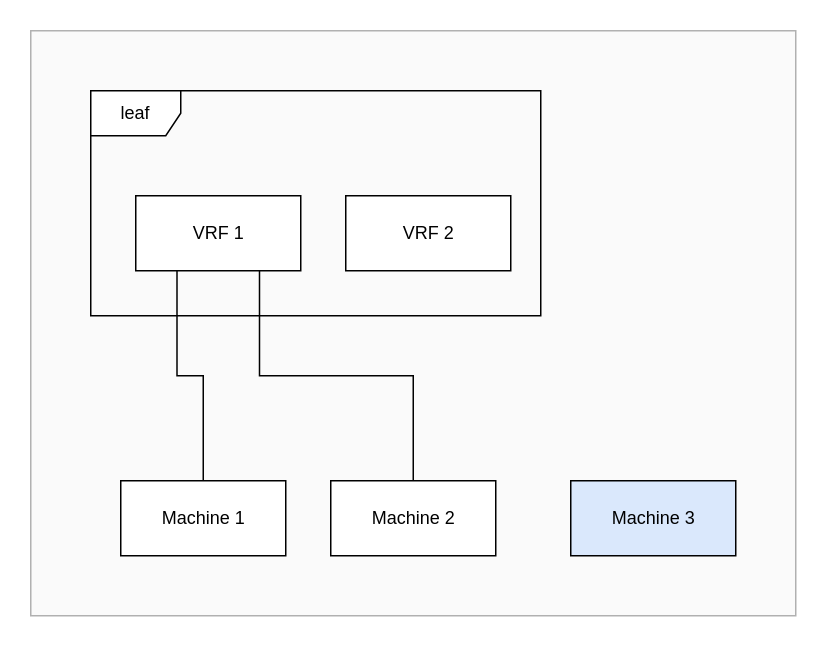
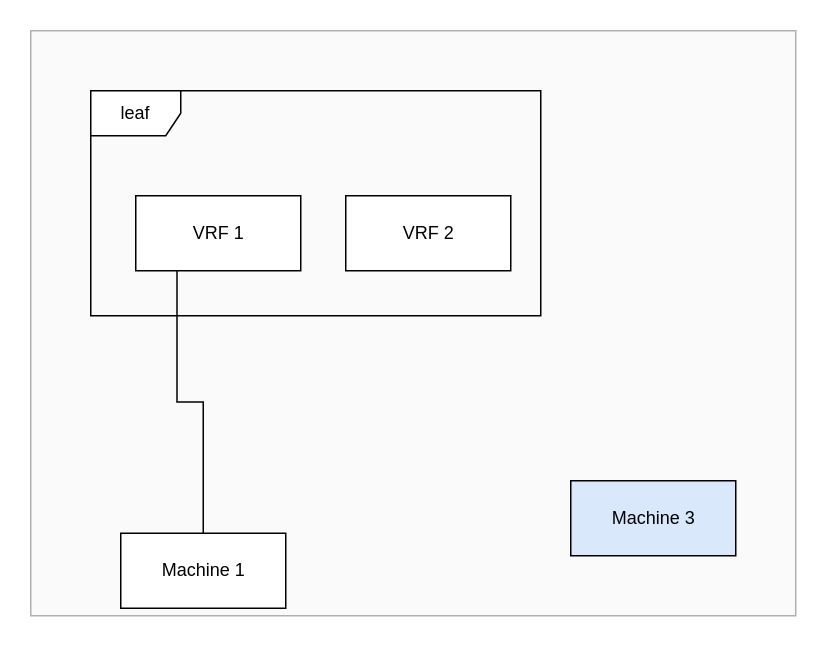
- <mxCell id="4" style="rounded=0;orthogonalLoop=1;jettySize=auto;html=1;exitX=0.75;exitY=1;exitDx=0;exitDy=0;entryX=0.5;entryY=0;entryDx=0;entryDy=0;endArrow=none;endFill=0;edgeStyle=orthogonalEdgeStyle;" parent="1" source="8" target="5" edge="1"><mxGeometry relative="1" as="geometry"><mxPoint x="162.5" y="290" as="sourcePoint" /></mxGeometry></mxCell>
- <mxCell id="6" value="Machine 1" style="html=1;" parent="1" vertex="1"><mxGeometry x="80" y="320" width="110" height="50" as="geometry" /></mxCell>
+ <mxCell id="6" value="Machine 1" style="html=1;" parent="1" vertex="1"><mxGeometry x="80" y="355" width="110" height="50" as="geometry" /></mxCell>
- <mxCell id="5" value="Machine 2" style="html=1;" parent="1" vertex="1"><mxGeometry x="220" y="320" width="110" height="50" as="geometry" /></mxCell>
